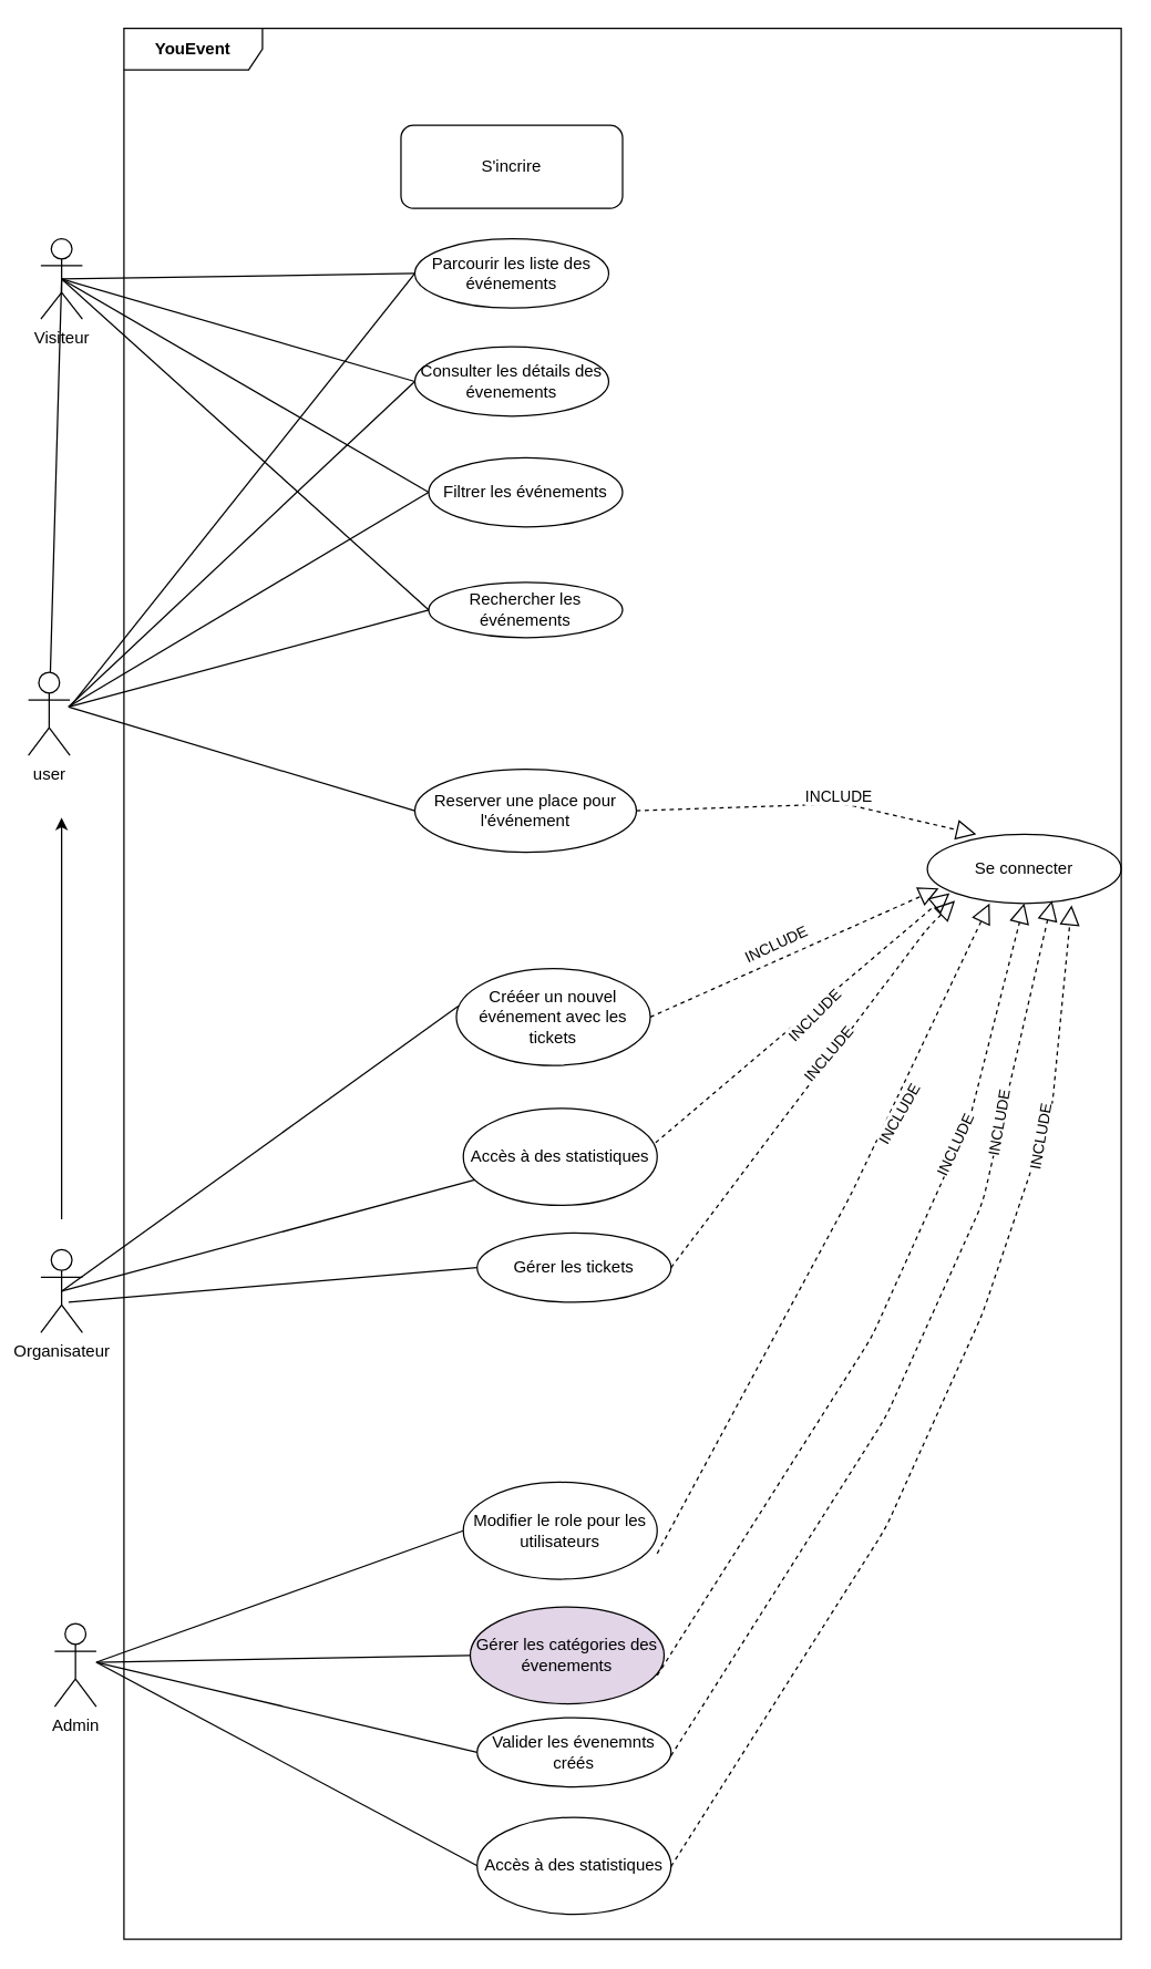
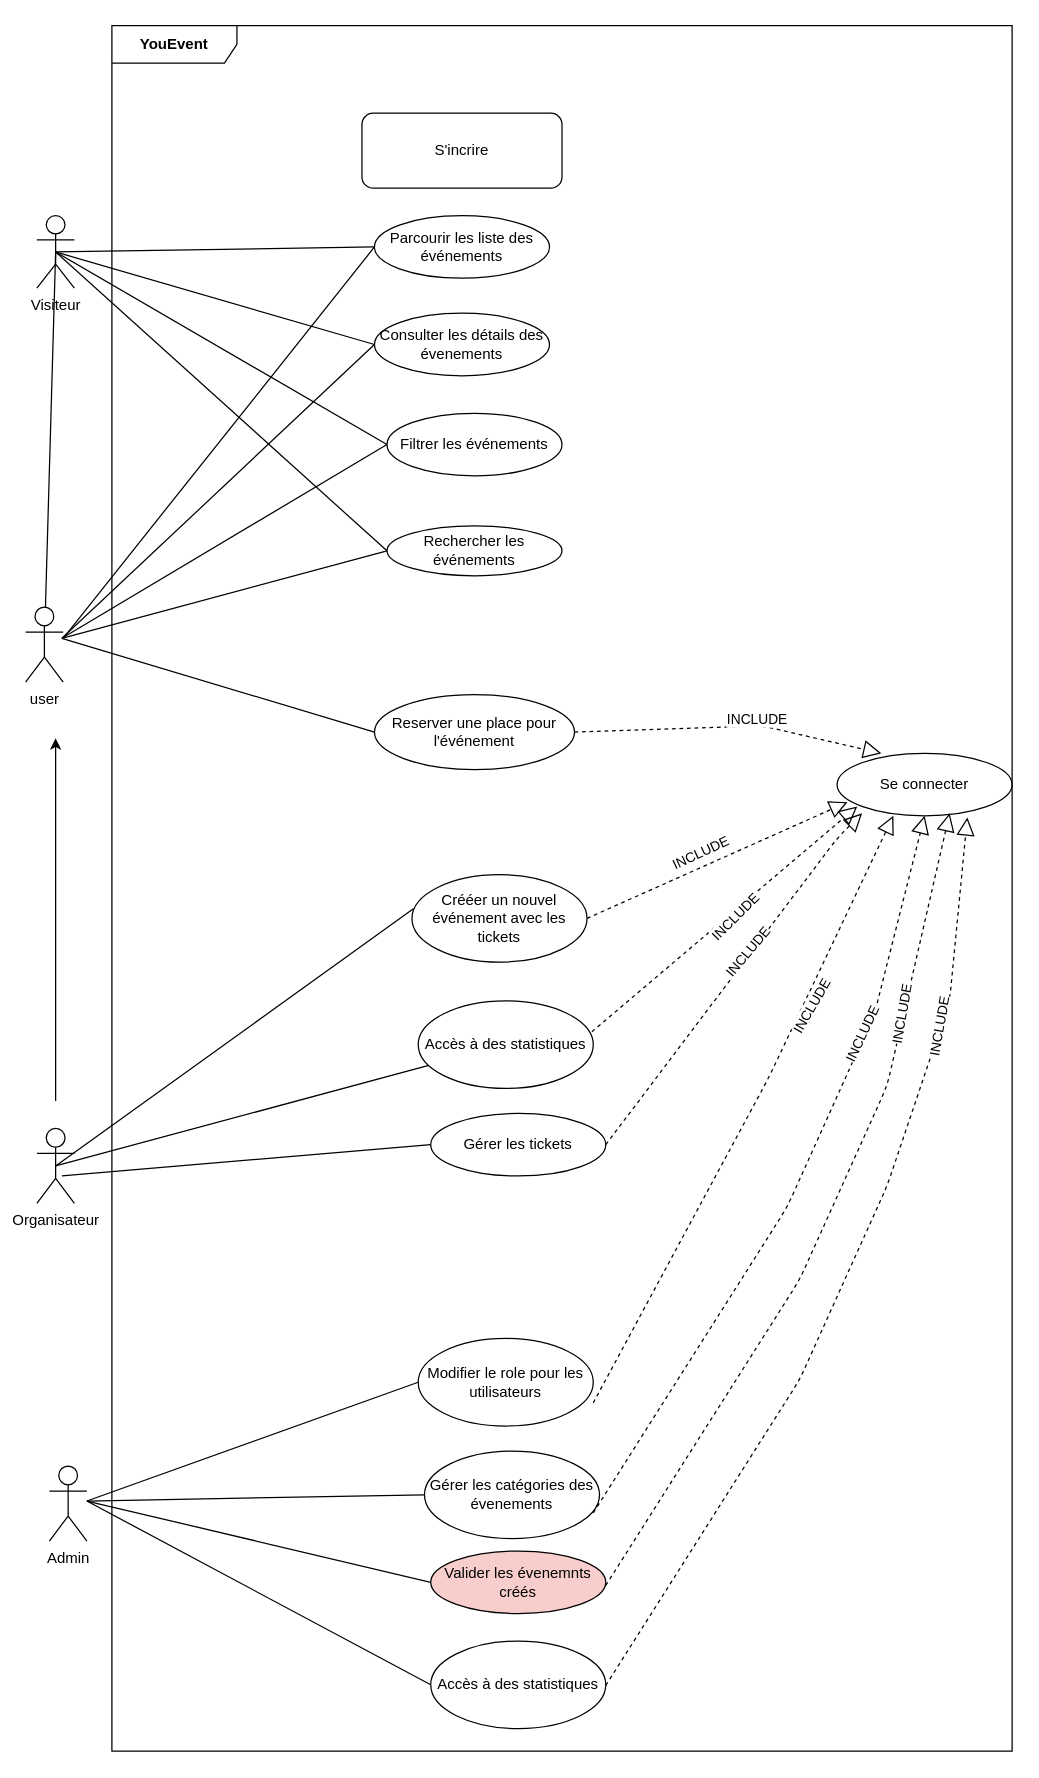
- <mxCell id="31" value="Gérer les catégories des évenements" style="ellipse;whiteSpace=wrap;html=1;fillColor=#e1d5e7;" vertex="1" parent="1"><mxGeometry x="339" y="1160" width="140" height="70" as="geometry" /></mxCell>
+ <mxCell id="31" value="Gérer les catégories des évenements" style="ellipse;whiteSpace=wrap;html=1;" vertex="1" parent="1"><mxGeometry x="339" y="1160" width="140" height="70" as="geometry" /></mxCell>
- <mxCell id="29" value="Valider les évenemnts créés" style="ellipse;whiteSpace=wrap;html=1;" vertex="1" parent="1"><mxGeometry x="344" y="1240" width="140" height="50" as="geometry" /></mxCell>
+ <mxCell id="29" value="Valider les évenemnts créés" style="ellipse;whiteSpace=wrap;html=1;fillColor=#f8cecc;" vertex="1" parent="1"><mxGeometry x="344" y="1240" width="140" height="50" as="geometry" /></mxCell>
